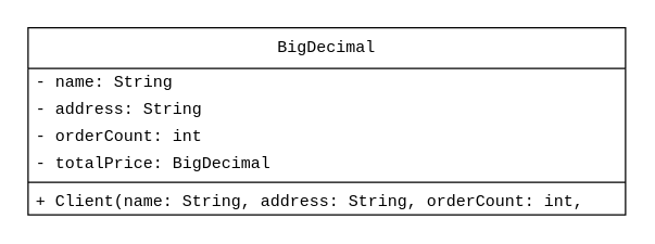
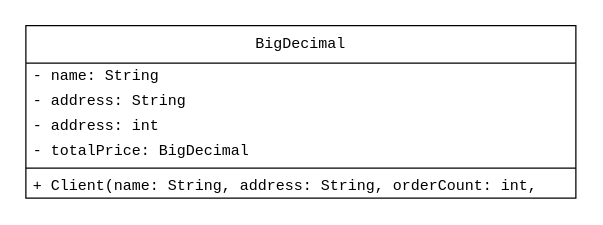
- <mxCell id="5" value="&lt;font face=&quot;Courier New&quot;&gt;- orderCount: int&lt;/font&gt;" style="text;html=1;strokeColor=none;fillColor=none;align=left;verticalAlign=middle;spacingLeft=4;spacingRight=4;overflow=hidden;rotatable=0;points=[[0,0.5],[1,0.5]];portConstraint=eastwest;whiteSpace=wrap;" vertex="1" parent="2"><mxGeometry y="70" width="440" height="20" as="geometry" /></mxCell>
+ <mxCell id="5" value="&lt;font face=&quot;Courier New&quot;&gt;- address: int&lt;/font&gt;" style="text;html=1;strokeColor=none;fillColor=none;align=left;verticalAlign=middle;spacingLeft=4;spacingRight=4;overflow=hidden;rotatable=0;points=[[0,0.5],[1,0.5]];portConstraint=eastwest;whiteSpace=wrap;" vertex="1" parent="2"><mxGeometry y="70" width="440" height="20" as="geometry" /></mxCell>
